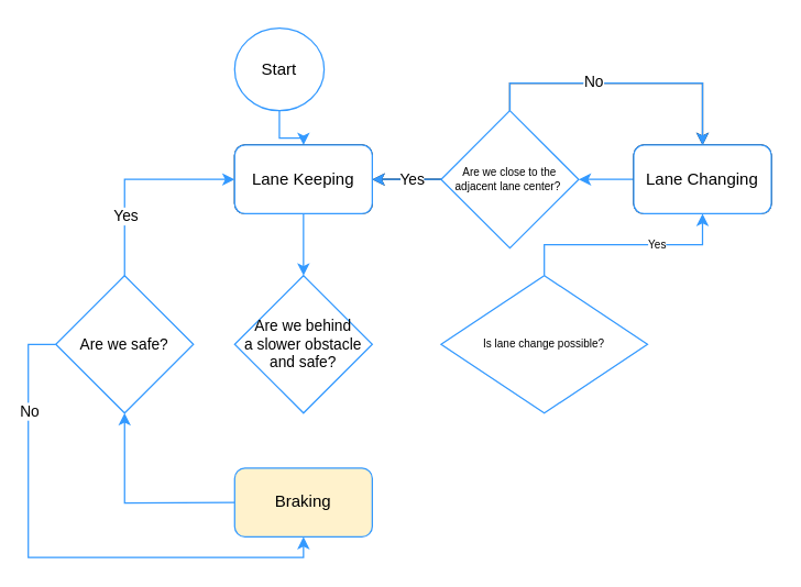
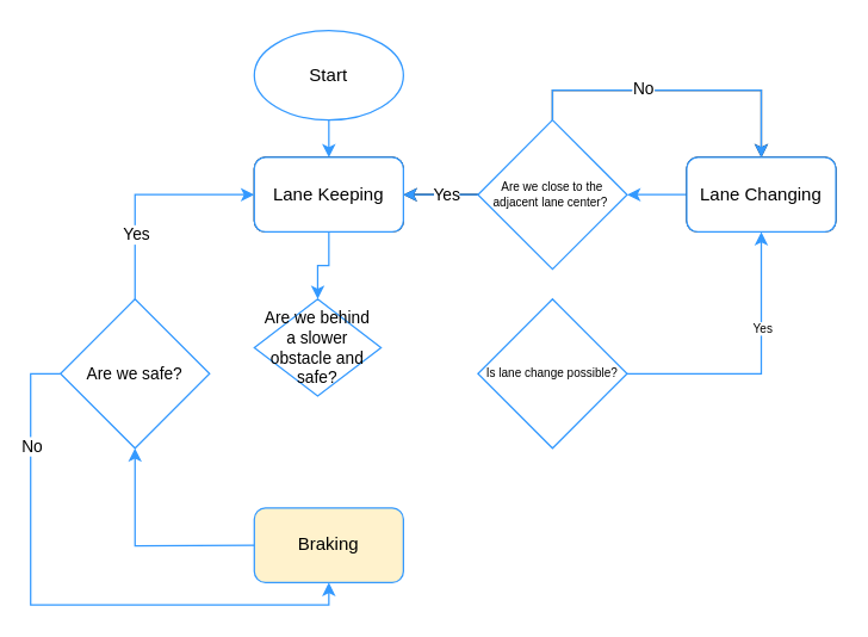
- <mxCell id="3" value="Start" style="strokeWidth=1;html=1;shape=mxgraph.flowchart.start_1;whiteSpace=wrap;strokeColor=#3399FF;" vertex="1" parent="1"><mxGeometry x="170" y="20" width="65" height="60" as="geometry" /></mxCell>
+ <mxCell id="3" value="Start" style="strokeWidth=1;html=1;shape=mxgraph.flowchart.start_1;whiteSpace=wrap;strokeColor=#3399FF;" vertex="1" parent="1"><mxGeometry x="170" y="20" width="100" height="60" as="geometry" /></mxCell>
- <mxCell id="6" value="&lt;font style=&quot;font-size: 11px;&quot;&gt;Are we behind &lt;br&gt;a slower obstacle and safe?&lt;/font&gt;" style="strokeWidth=1;html=1;shape=mxgraph.flowchart.decision;whiteSpace=wrap;fontSize=8;strokeColor=#3399FF;" vertex="1" parent="1"><mxGeometry x="170" y="200" width="100" height="100" as="geometry" /></mxCell>
+ <mxCell id="6" value="&lt;font style=&quot;font-size: 11px;&quot;&gt;Are we behind &lt;br&gt;a slower obstacle and safe?&lt;/font&gt;" style="strokeWidth=1;html=1;shape=mxgraph.flowchart.decision;whiteSpace=wrap;fontSize=8;strokeColor=#3399FF;" vertex="1" parent="1"><mxGeometry x="170" y="200" width="85" height="65" as="geometry" /></mxCell>
- <mxCell id="9" value="Is lane change possible?" style="strokeWidth=1;html=1;shape=mxgraph.flowchart.decision;whiteSpace=wrap;fontSize=8;strokeColor=#3399FF;" vertex="1" parent="1"><mxGeometry x="320" y="200" width="150" height="100" as="geometry" /></mxCell>
+ <mxCell id="9" value="Is lane change possible?" style="strokeWidth=1;html=1;shape=mxgraph.flowchart.decision;whiteSpace=wrap;fontSize=8;strokeColor=#3399FF;" vertex="1" parent="1"><mxGeometry x="320" y="200" width="100" height="100" as="geometry" /></mxCell>
